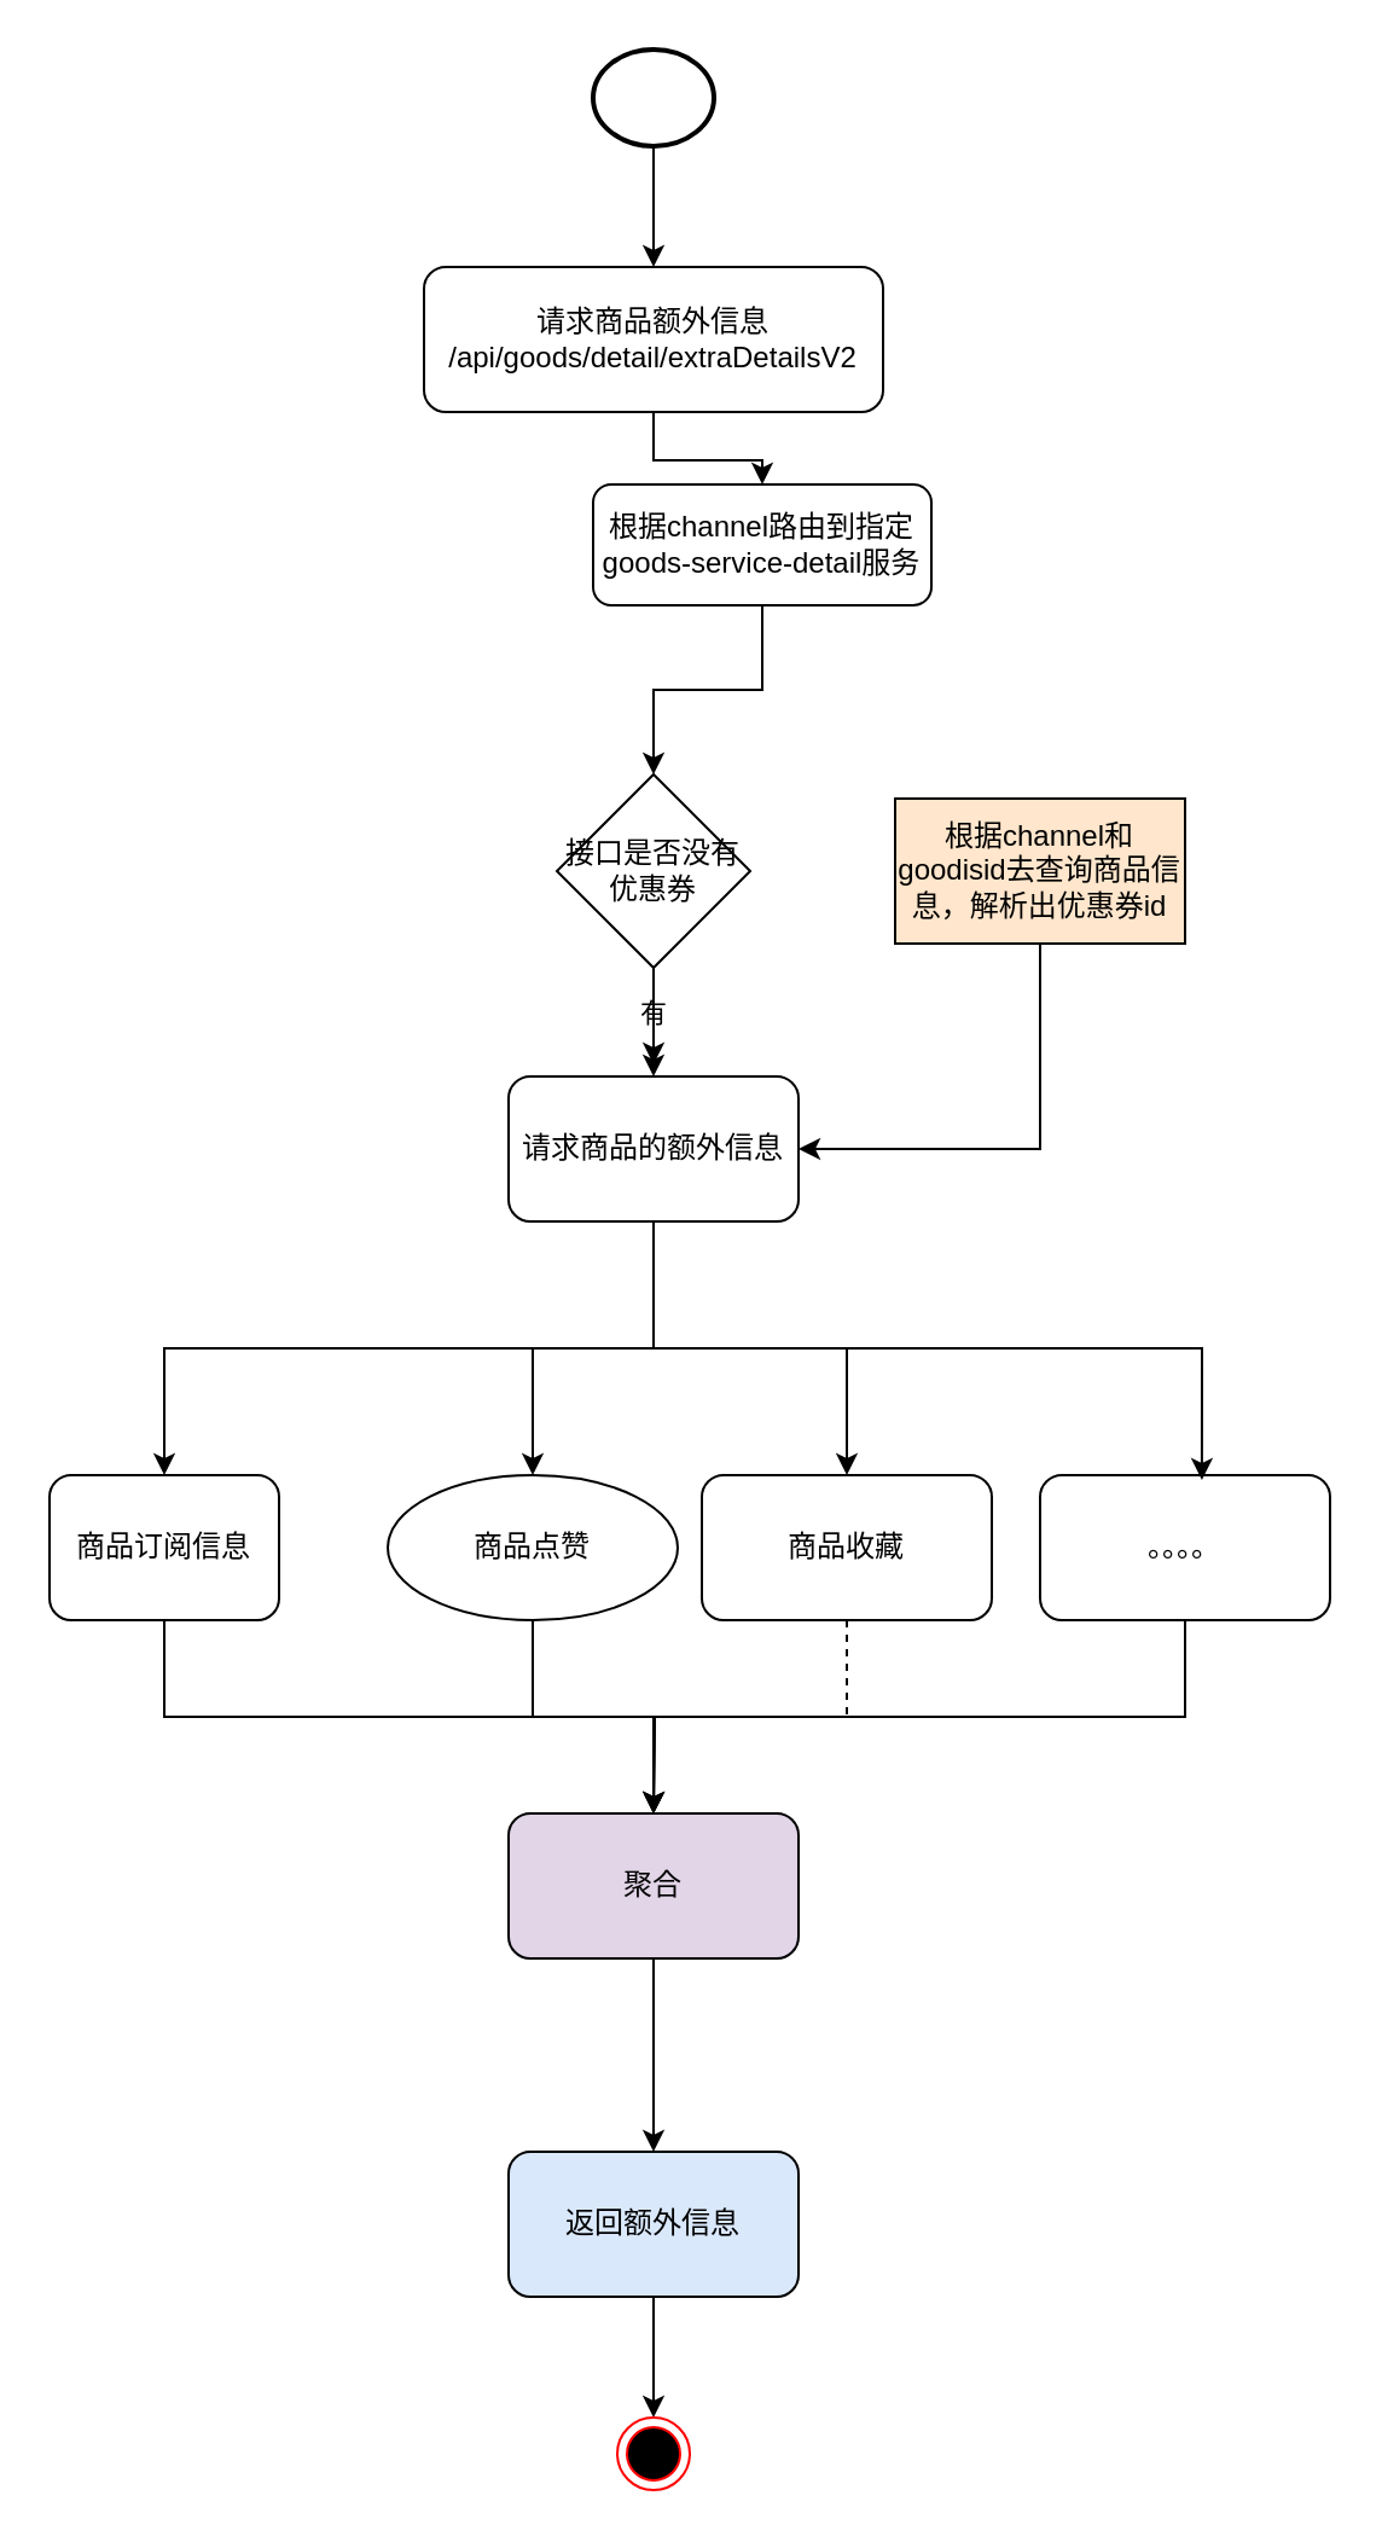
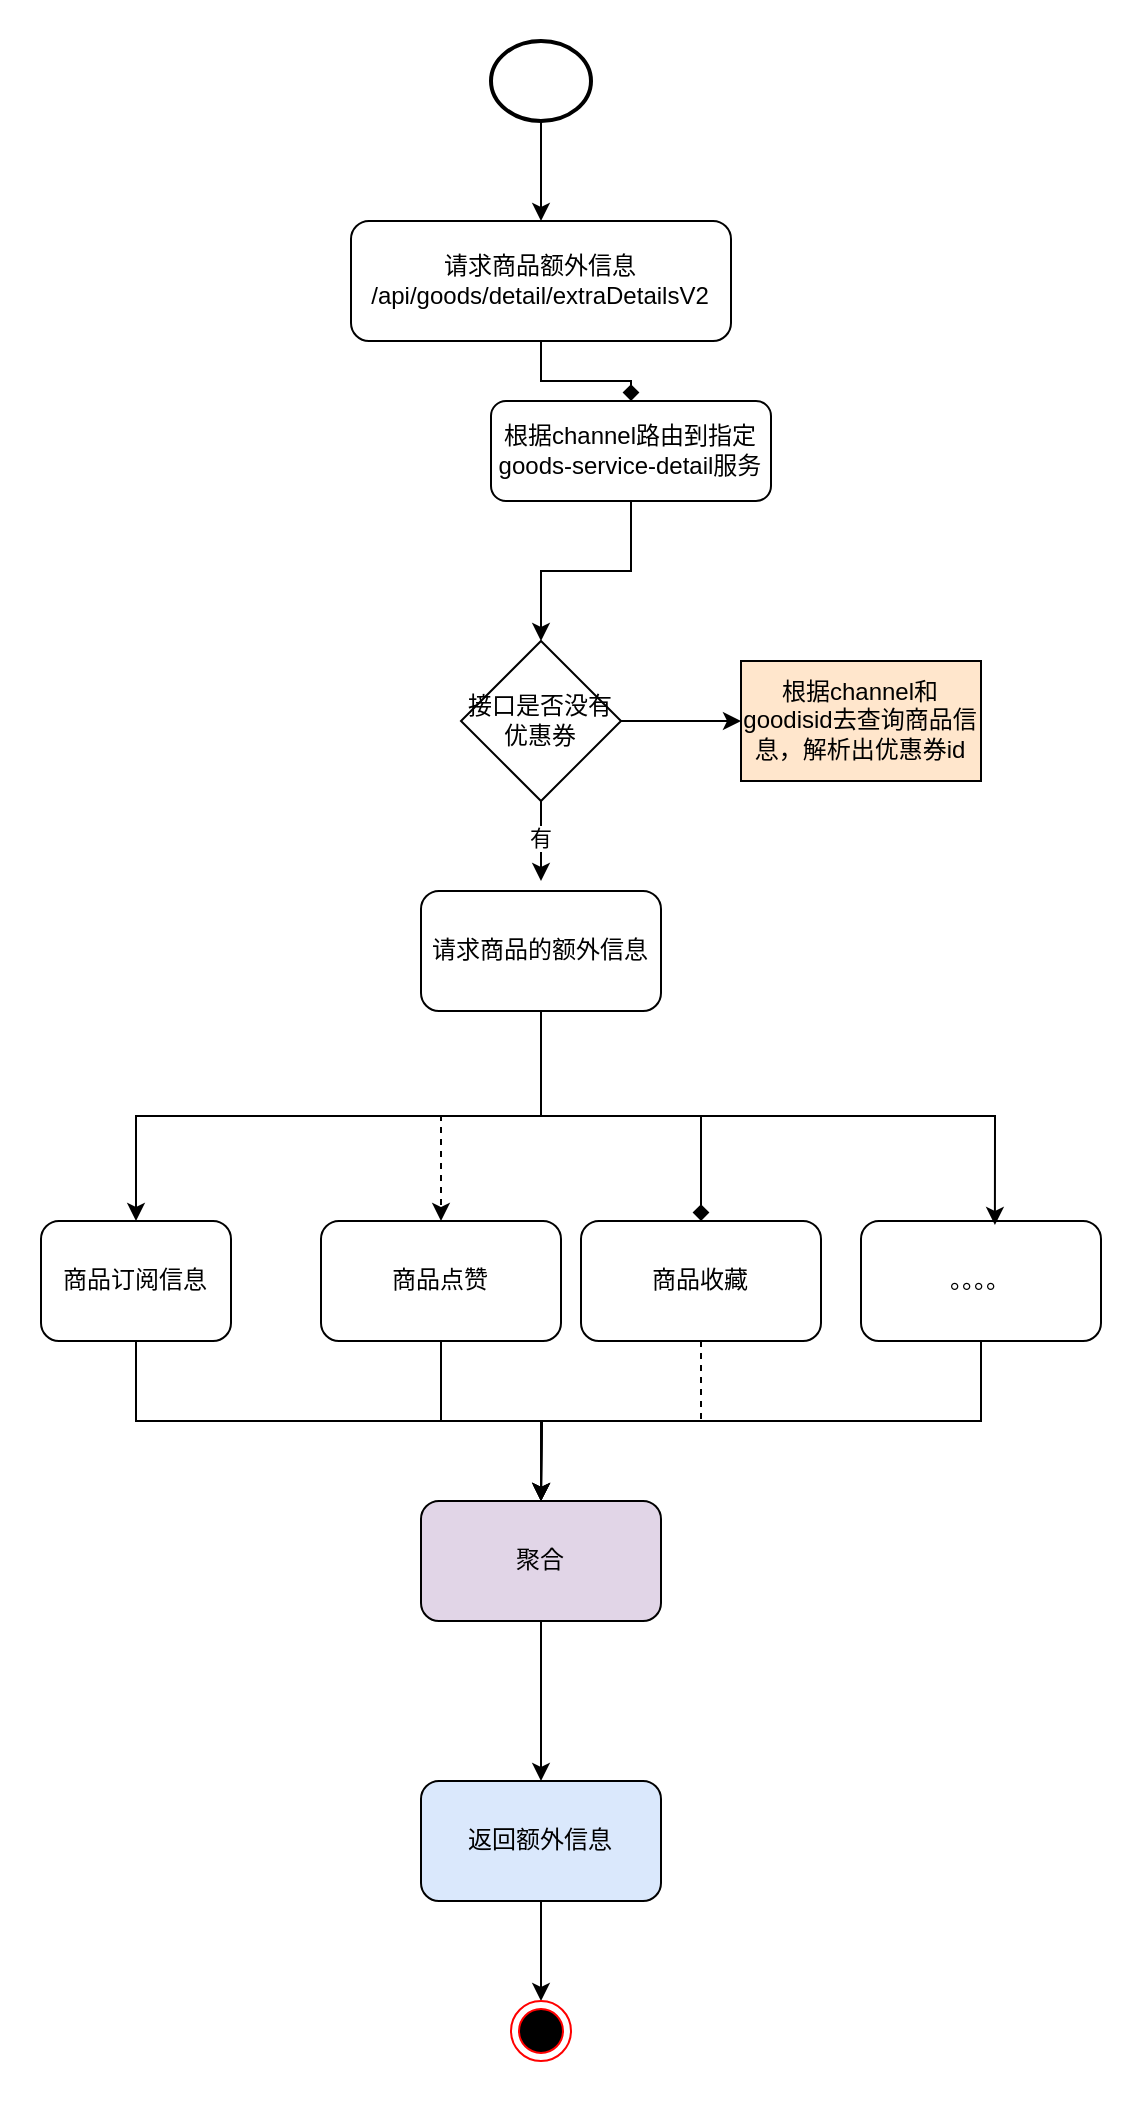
- <mxCell id="4" style="edgeStyle=orthogonalEdgeStyle;rounded=0;orthogonalLoop=1;jettySize=auto;html=1;exitX=0.5;exitY=1;exitDx=0;exitDy=0;entryX=0.5;entryY=0;entryDx=0;entryDy=0;" edge="1" parent="1" source="5" target="7"><mxGeometry relative="1" as="geometry" /></mxCell>
+ <mxCell id="4" style="edgeStyle=orthogonalEdgeStyle;rounded=0;orthogonalLoop=1;jettySize=auto;html=1;exitX=0.5;exitY=1;exitDx=0;exitDy=0;entryX=0.5;entryY=0;entryDx=0;entryDy=0;endArrow=diamond;" edge="1" parent="1" source="5" target="7"><mxGeometry relative="1" as="geometry" /></mxCell>
- <mxCell id="10" value="" style="edgeStyle=orthogonalEdgeStyle;rounded=0;orthogonalLoop=1;jettySize=auto;html=1;" edge="1" parent="1" source="11" target="15"><mxGeometry relative="1" as="geometry" /></mxCell>
+ <mxCell id="10" value="" style="edgeStyle=orthogonalEdgeStyle;rounded=0;orthogonalLoop=1;jettySize=auto;html=1;" edge="1" parent="1" source="11" target="17"><mxGeometry relative="1" as="geometry" /></mxCell>
- <mxCell id="16" style="edgeStyle=orthogonalEdgeStyle;rounded=0;orthogonalLoop=1;jettySize=auto;html=1;exitX=0.5;exitY=1;exitDx=0;exitDy=0;entryX=1;entryY=0.5;entryDx=0;entryDy=0;" edge="1" parent="1" source="17" target="15"><mxGeometry relative="1" as="geometry" /></mxCell>
- <mxCell id="13" style="edgeStyle=orthogonalEdgeStyle;rounded=0;orthogonalLoop=1;jettySize=auto;html=1;exitX=0.5;exitY=1;exitDx=0;exitDy=0;" edge="1" parent="1" source="15" target="21"><mxGeometry relative="1" as="geometry" /></mxCell>
+ <mxCell id="13" style="edgeStyle=orthogonalEdgeStyle;rounded=0;orthogonalLoop=1;jettySize=auto;html=1;exitX=0.5;exitY=1;exitDx=0;exitDy=0;dashed=1;" edge="1" parent="1" source="15" target="21"><mxGeometry relative="1" as="geometry" /></mxCell>
- <mxCell id="14" style="edgeStyle=orthogonalEdgeStyle;rounded=0;orthogonalLoop=1;jettySize=auto;html=1;exitX=0.5;exitY=1;exitDx=0;exitDy=0;entryX=0.5;entryY=0;entryDx=0;entryDy=0;" edge="1" parent="1" source="15" target="23"><mxGeometry relative="1" as="geometry" /></mxCell>
+ <mxCell id="14" style="edgeStyle=orthogonalEdgeStyle;rounded=0;orthogonalLoop=1;jettySize=auto;html=1;exitX=0.5;exitY=1;exitDx=0;exitDy=0;entryX=0.5;entryY=0;entryDx=0;entryDy=0;endArrow=diamond;" edge="1" parent="1" source="15" target="23"><mxGeometry relative="1" as="geometry" /></mxCell>
- <mxCell id="21" value="商品点赞" style="ellipse;whiteSpace=wrap;html=1;" vertex="1" parent="1"><mxGeometry x="160" y="610" width="120" height="60" as="geometry" /></mxCell>
+ <mxCell id="21" value="商品点赞" style="rounded=1;whiteSpace=wrap;html=1;" vertex="1" parent="1"><mxGeometry x="160" y="610" width="120" height="60" as="geometry" /></mxCell>
